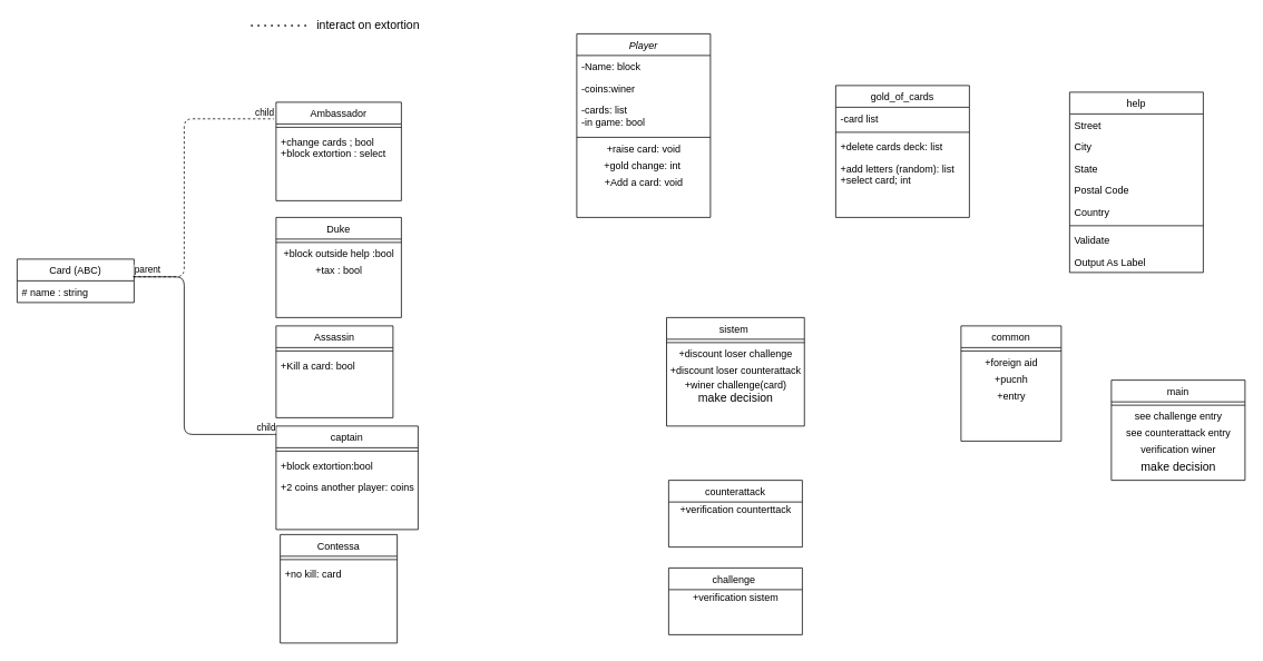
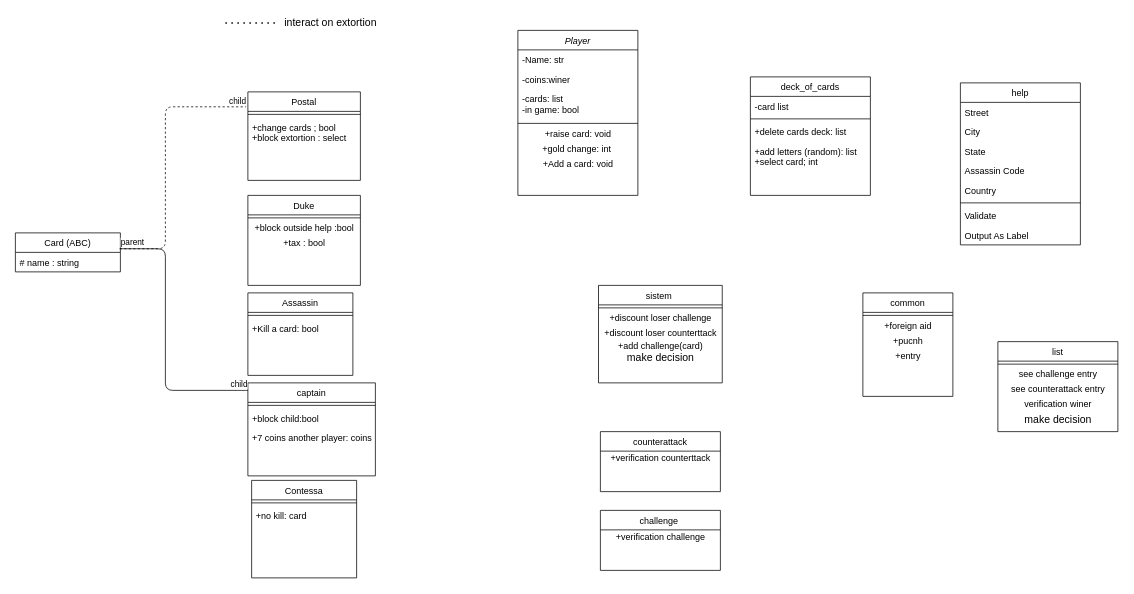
- <mxCell id="3" value="-Name: block" style="text;align=left;verticalAlign=top;spacingLeft=4;spacingRight=4;overflow=hidden;rotatable=0;points=[[0,0.5],[1,0.5]];portConstraint=eastwest;" parent="2" vertex="1"><mxGeometry y="26" width="160" height="26" as="geometry" /></mxCell>
+ <mxCell id="3" value="-Name: str" style="text;align=left;verticalAlign=top;spacingLeft=4;spacingRight=4;overflow=hidden;rotatable=0;points=[[0,0.5],[1,0.5]];portConstraint=eastwest;" parent="2" vertex="1"><mxGeometry y="26" width="160" height="26" as="geometry" /></mxCell>
- <mxCell id="41" value="gold_of_cards" style="swimlane;fontStyle=0;align=center;verticalAlign=top;childLayout=stackLayout;horizontal=1;startSize=26;horizontalStack=0;resizeParent=1;resizeLast=0;collapsible=1;marginBottom=0;rounded=0;shadow=0;strokeWidth=1;" parent="1" vertex="1"><mxGeometry x="1000" y="102" width="160" height="158" as="geometry"><mxRectangle x="130" y="380" width="160" height="26" as="alternateBounds" /></mxGeometry></mxCell>
+ <mxCell id="41" value="deck_of_cards" style="swimlane;fontStyle=0;align=center;verticalAlign=top;childLayout=stackLayout;horizontal=1;startSize=26;horizontalStack=0;resizeParent=1;resizeLast=0;collapsible=1;marginBottom=0;rounded=0;shadow=0;strokeWidth=1;" parent="1" vertex="1"><mxGeometry x="1000" y="102" width="160" height="158" as="geometry"><mxRectangle x="130" y="380" width="160" height="26" as="alternateBounds" /></mxGeometry></mxCell>
- <mxCell id="22" value="Ambassador" style="swimlane;fontStyle=0;align=center;verticalAlign=top;childLayout=stackLayout;horizontal=1;startSize=26;horizontalStack=0;resizeParent=1;resizeLast=0;collapsible=1;marginBottom=0;rounded=0;shadow=0;strokeWidth=1;" parent="1" vertex="1"><mxGeometry x="330" y="122" width="150" height="118" as="geometry"><mxRectangle x="130" y="380" width="160" height="26" as="alternateBounds" /></mxGeometry></mxCell>
+ <mxCell id="22" value="Postal" style="swimlane;fontStyle=0;align=center;verticalAlign=top;childLayout=stackLayout;horizontal=1;startSize=26;horizontalStack=0;resizeParent=1;resizeLast=0;collapsible=1;marginBottom=0;rounded=0;shadow=0;strokeWidth=1;" parent="1" vertex="1"><mxGeometry x="330" y="122" width="150" height="118" as="geometry"><mxRectangle x="130" y="380" width="160" height="26" as="alternateBounds" /></mxGeometry></mxCell>
- <mxCell id="14" value="Postal Code" style="text;align=left;verticalAlign=top;spacingLeft=4;spacingRight=4;overflow=hidden;rotatable=0;points=[[0,0.5],[1,0.5]];portConstraint=eastwest;rounded=0;shadow=0;html=0;" parent="10" vertex="1"><mxGeometry y="104" width="160" height="26" as="geometry" /></mxCell>
+ <mxCell id="14" value="Assassin Code" style="text;align=left;verticalAlign=top;spacingLeft=4;spacingRight=4;overflow=hidden;rotatable=0;points=[[0,0.5],[1,0.5]];portConstraint=eastwest;rounded=0;shadow=0;html=0;" parent="10" vertex="1"><mxGeometry y="104" width="160" height="26" as="geometry" /></mxCell>
- <mxCell id="55" value="+discount loser counterattack" style="text;html=1;align=center;verticalAlign=middle;resizable=0;points=[];autosize=1;strokeColor=none;" parent="52" vertex="1"><mxGeometry y="54" width="165" height="20" as="geometry" /></mxCell>
+ <mxCell id="55" value="+discount loser counterttack" style="text;html=1;align=center;verticalAlign=middle;resizable=0;points=[];autosize=1;strokeColor=none;" parent="52" vertex="1"><mxGeometry y="54" width="165" height="20" as="geometry" /></mxCell>
- <mxCell id="56" value="+winer challenge(card)&lt;br&gt;&lt;span style=&quot;font-size: 14px&quot;&gt;make decision&lt;/span&gt;" style="text;html=1;align=center;verticalAlign=middle;resizable=0;points=[];autosize=1;strokeColor=none;" parent="52" vertex="1"><mxGeometry y="74" width="165" height="30" as="geometry" /></mxCell>
+ <mxCell id="56" value="+add challenge(card)&lt;br&gt;&lt;span style=&quot;font-size: 14px&quot;&gt;make decision&lt;/span&gt;" style="text;html=1;align=center;verticalAlign=middle;resizable=0;points=[];autosize=1;strokeColor=none;" parent="52" vertex="1"><mxGeometry y="74" width="165" height="30" as="geometry" /></mxCell>
- <mxCell id="46" value="main" style="swimlane;fontStyle=0;align=center;verticalAlign=top;childLayout=stackLayout;horizontal=1;startSize=26;horizontalStack=0;resizeParent=1;resizeLast=0;collapsible=1;marginBottom=0;rounded=0;shadow=0;strokeWidth=1;" parent="1" vertex="1"><mxGeometry x="1330" y="455" width="160" height="120" as="geometry"><mxRectangle x="340" y="380" width="170" height="26" as="alternateBounds" /></mxGeometry></mxCell>
+ <mxCell id="46" value="list" style="swimlane;fontStyle=0;align=center;verticalAlign=top;childLayout=stackLayout;horizontal=1;startSize=26;horizontalStack=0;resizeParent=1;resizeLast=0;collapsible=1;marginBottom=0;rounded=0;shadow=0;strokeWidth=1;" parent="1" vertex="1"><mxGeometry x="1330" y="455" width="160" height="120" as="geometry"><mxRectangle x="340" y="380" width="170" height="26" as="alternateBounds" /></mxGeometry></mxCell>
- <mxCell id="27" value="+block extortion:bool" style="text;align=left;verticalAlign=top;spacingLeft=4;spacingRight=4;overflow=hidden;rotatable=0;points=[[0,0.5],[1,0.5]];portConstraint=eastwest;fontStyle=0" parent="25" vertex="1"><mxGeometry y="34" width="170" height="26" as="geometry" /></mxCell>
+ <mxCell id="27" value="+block child:bool" style="text;align=left;verticalAlign=top;spacingLeft=4;spacingRight=4;overflow=hidden;rotatable=0;points=[[0,0.5],[1,0.5]];portConstraint=eastwest;fontStyle=0" parent="25" vertex="1"><mxGeometry y="34" width="170" height="26" as="geometry" /></mxCell>
- <mxCell id="28" value="+2 coins another player: coins" style="text;align=left;verticalAlign=top;spacingLeft=4;spacingRight=4;overflow=hidden;rotatable=0;points=[[0,0.5],[1,0.5]];portConstraint=eastwest;" parent="25" vertex="1"><mxGeometry y="60" width="170" height="26" as="geometry" /></mxCell>
+ <mxCell id="28" value="+7 coins another player: coins" style="text;align=left;verticalAlign=top;spacingLeft=4;spacingRight=4;overflow=hidden;rotatable=0;points=[[0,0.5],[1,0.5]];portConstraint=eastwest;" parent="25" vertex="1"><mxGeometry y="60" width="170" height="26" as="geometry" /></mxCell>
- <mxCell id="60" value="+verification sistem" style="text;html=1;align=center;verticalAlign=middle;resizable=0;points=[];autosize=1;strokeColor=none;" parent="59" vertex="1"><mxGeometry y="26" width="160" height="20" as="geometry" /></mxCell>
+ <mxCell id="60" value="+verification challenge" style="text;html=1;align=center;verticalAlign=middle;resizable=0;points=[];autosize=1;strokeColor=none;" parent="59" vertex="1"><mxGeometry y="26" width="160" height="20" as="geometry" /></mxCell>
